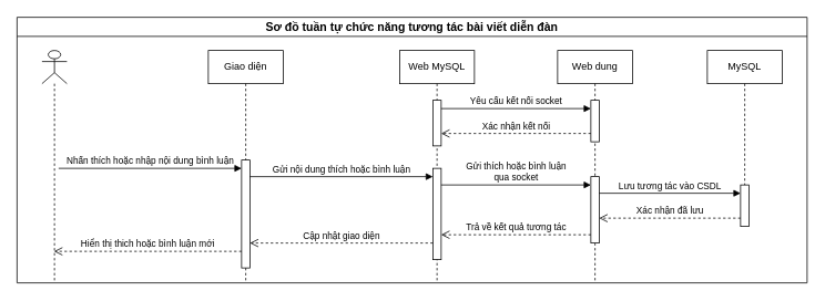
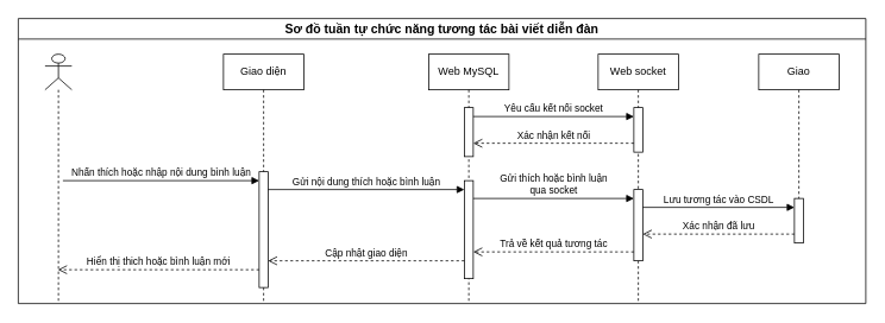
- <mxCell id="8" value="Web dung" style="shape=umlLifeline;perimeter=lifelinePerimeter;whiteSpace=wrap;html=1;container=1;dropTarget=0;collapsible=0;recursiveResize=0;outlineConnect=0;portConstraint=eastwest;newEdgeStyle={&quot;curved&quot;:0,&quot;rounded&quot;:0};" parent="2" vertex="1"><mxGeometry x="650" y="40" width="90" height="280" as="geometry" /></mxCell>
+ <mxCell id="8" value="Web socket" style="shape=umlLifeline;perimeter=lifelinePerimeter;whiteSpace=wrap;html=1;container=1;dropTarget=0;collapsible=0;recursiveResize=0;outlineConnect=0;portConstraint=eastwest;newEdgeStyle={&quot;curved&quot;:0,&quot;rounded&quot;:0};" parent="2" vertex="1"><mxGeometry x="650" y="40" width="90" height="280" as="geometry" /></mxCell>
- <mxCell id="10" value="MySQL" style="shape=umlLifeline;perimeter=lifelinePerimeter;whiteSpace=wrap;html=1;container=1;dropTarget=0;collapsible=0;recursiveResize=0;outlineConnect=0;portConstraint=eastwest;newEdgeStyle={&quot;curved&quot;:0,&quot;rounded&quot;:0};" parent="2" vertex="1"><mxGeometry x="830" y="40" width="90" height="210" as="geometry" /></mxCell>
+ <mxCell id="10" value="Giao" style="shape=umlLifeline;perimeter=lifelinePerimeter;whiteSpace=wrap;html=1;container=1;dropTarget=0;collapsible=0;recursiveResize=0;outlineConnect=0;portConstraint=eastwest;newEdgeStyle={&quot;curved&quot;:0,&quot;rounded&quot;:0};" parent="2" vertex="1"><mxGeometry x="830" y="40" width="90" height="210" as="geometry" /></mxCell>
